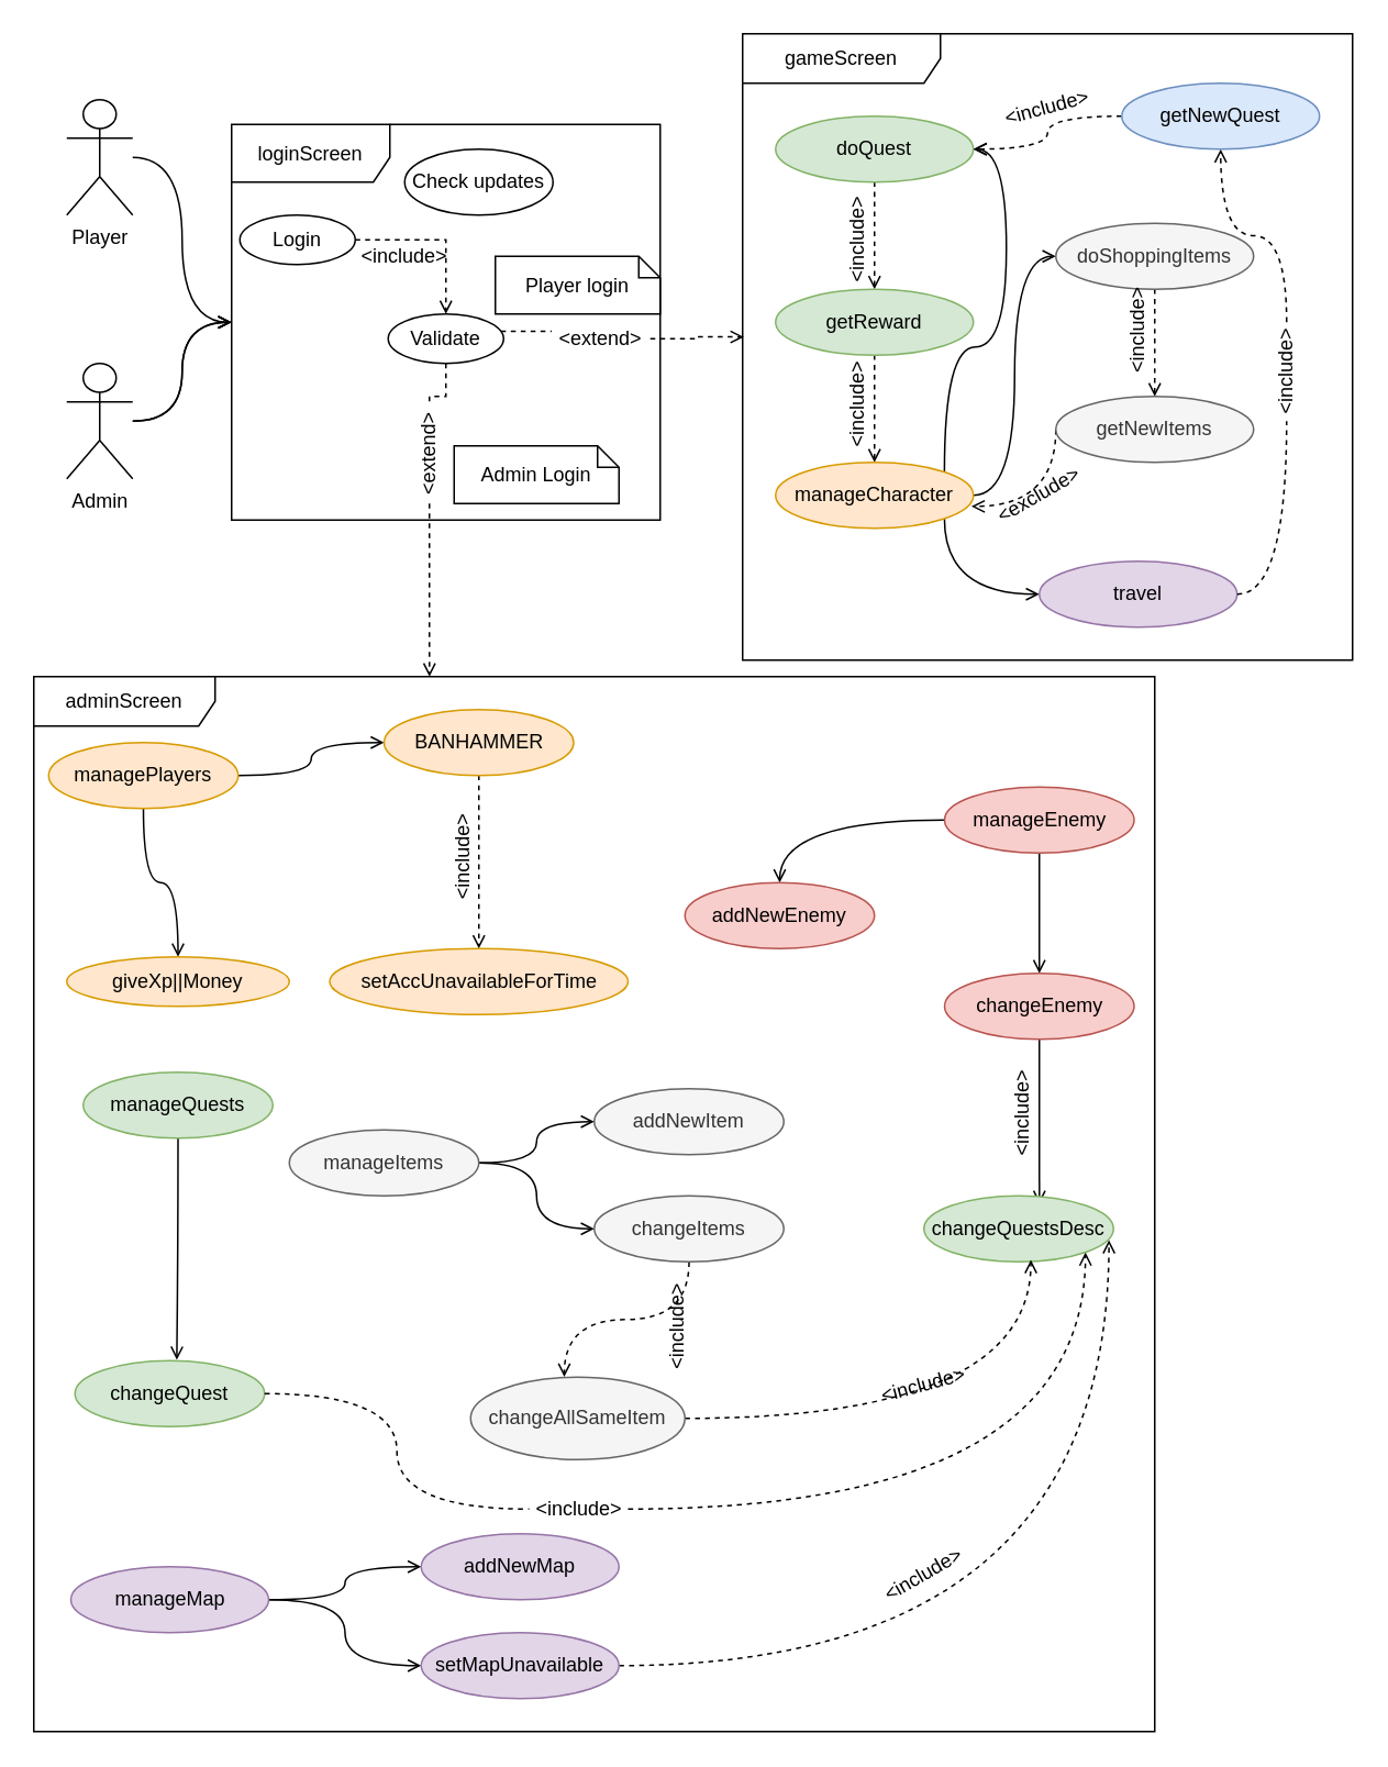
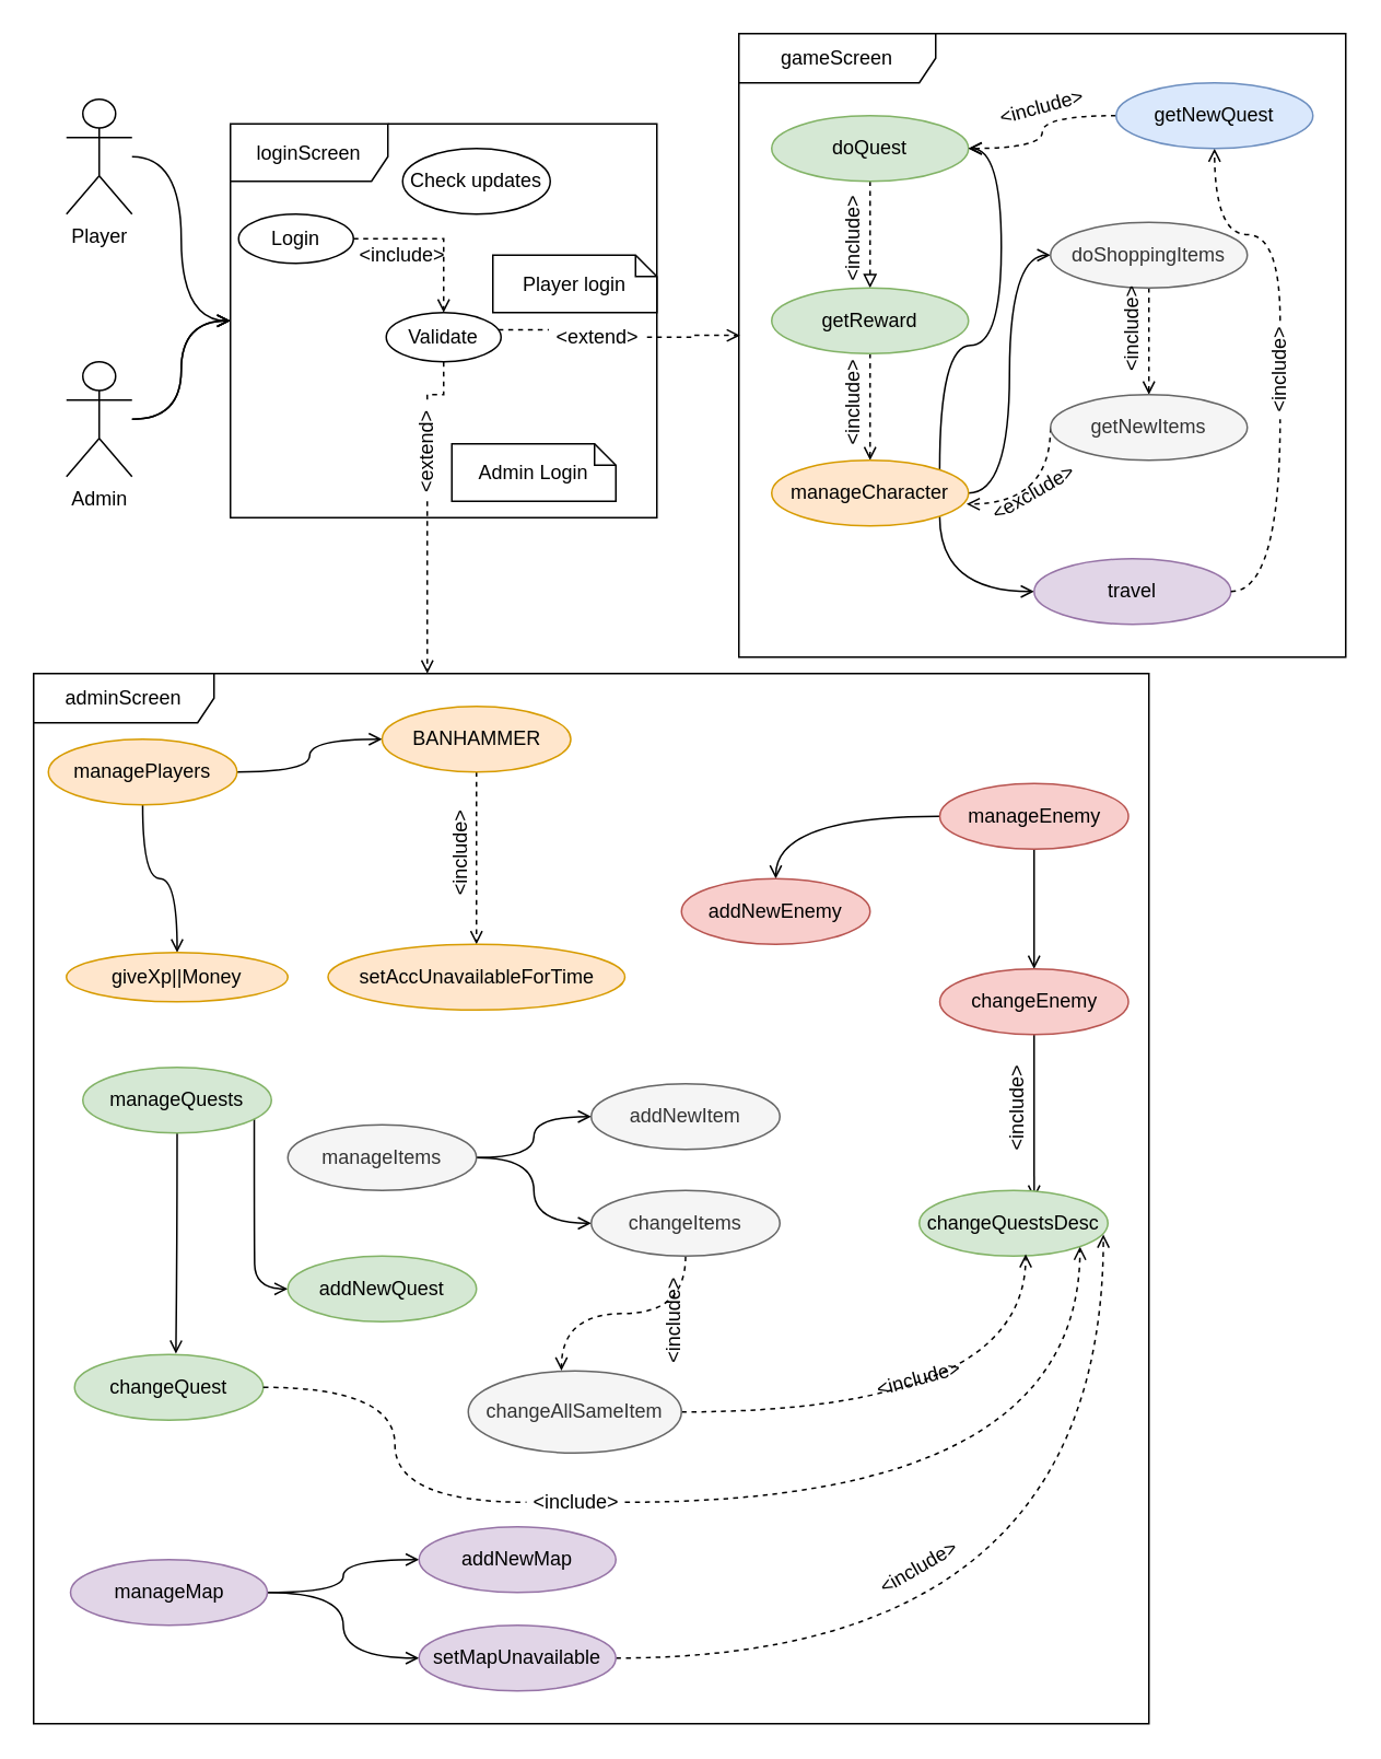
- <mxCell id="18" style="edgeStyle=orthogonalEdgeStyle;curved=1;rounded=0;orthogonalLoop=1;jettySize=auto;html=1;endArrow=open;endFill=0;dashed=1;" edge="1" parent="1" source="19" target="21"><mxGeometry relative="1" as="geometry" /></mxCell>
+ <mxCell id="18" style="edgeStyle=orthogonalEdgeStyle;curved=1;rounded=0;orthogonalLoop=1;jettySize=auto;html=1;endArrow=block;endFill=0;dashed=1;" edge="1" parent="1" source="19" target="21"><mxGeometry relative="1" as="geometry" /></mxCell>
+ <mxCell id="54" style="edgeStyle=orthogonalEdgeStyle;curved=1;rounded=0;orthogonalLoop=1;jettySize=auto;html=1;entryX=0;entryY=0.5;entryDx=0;entryDy=0;endArrow=open;endFill=0;exitX=0.909;exitY=0.779;exitDx=0;exitDy=0;exitPerimeter=0;" edge="1" parent="1" source="56" target="57"><mxGeometry relative="1" as="geometry"><Array as="points"><mxPoint x="155" y="755" /><mxPoint x="155" y="845" /></Array></mxGeometry></mxCell>
+ <mxCell id="57" value="addNewQuest" style="ellipse;whiteSpace=wrap;html=1;fillColor=#d5e8d4;strokeColor=#82b366;" vertex="1" parent="1"><mxGeometry x="175" y="765" width="115" height="40" as="geometry" /></mxCell>
